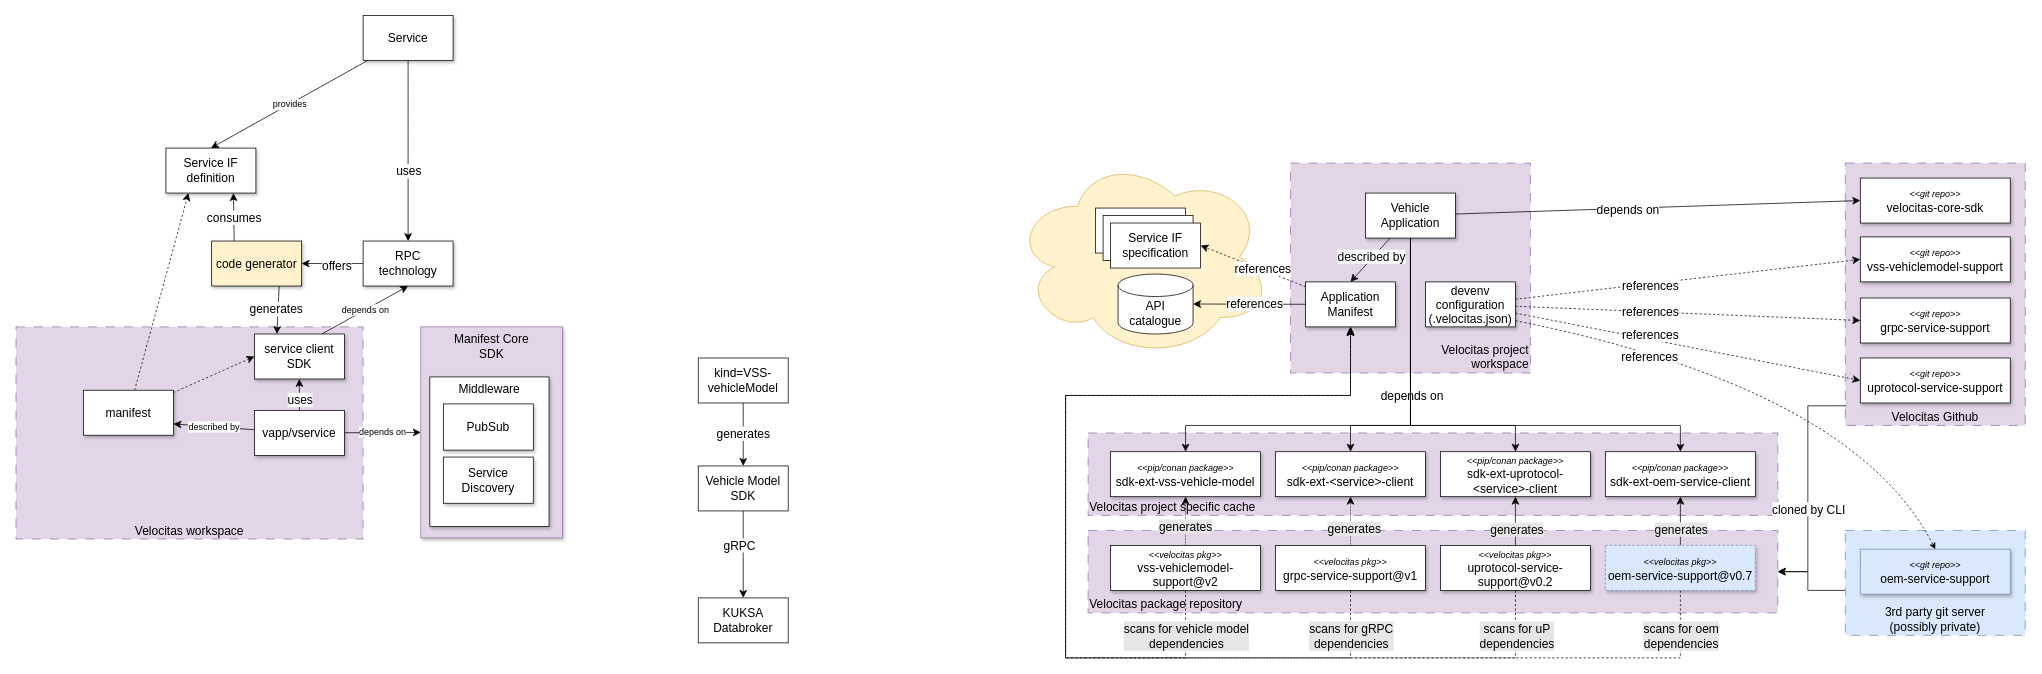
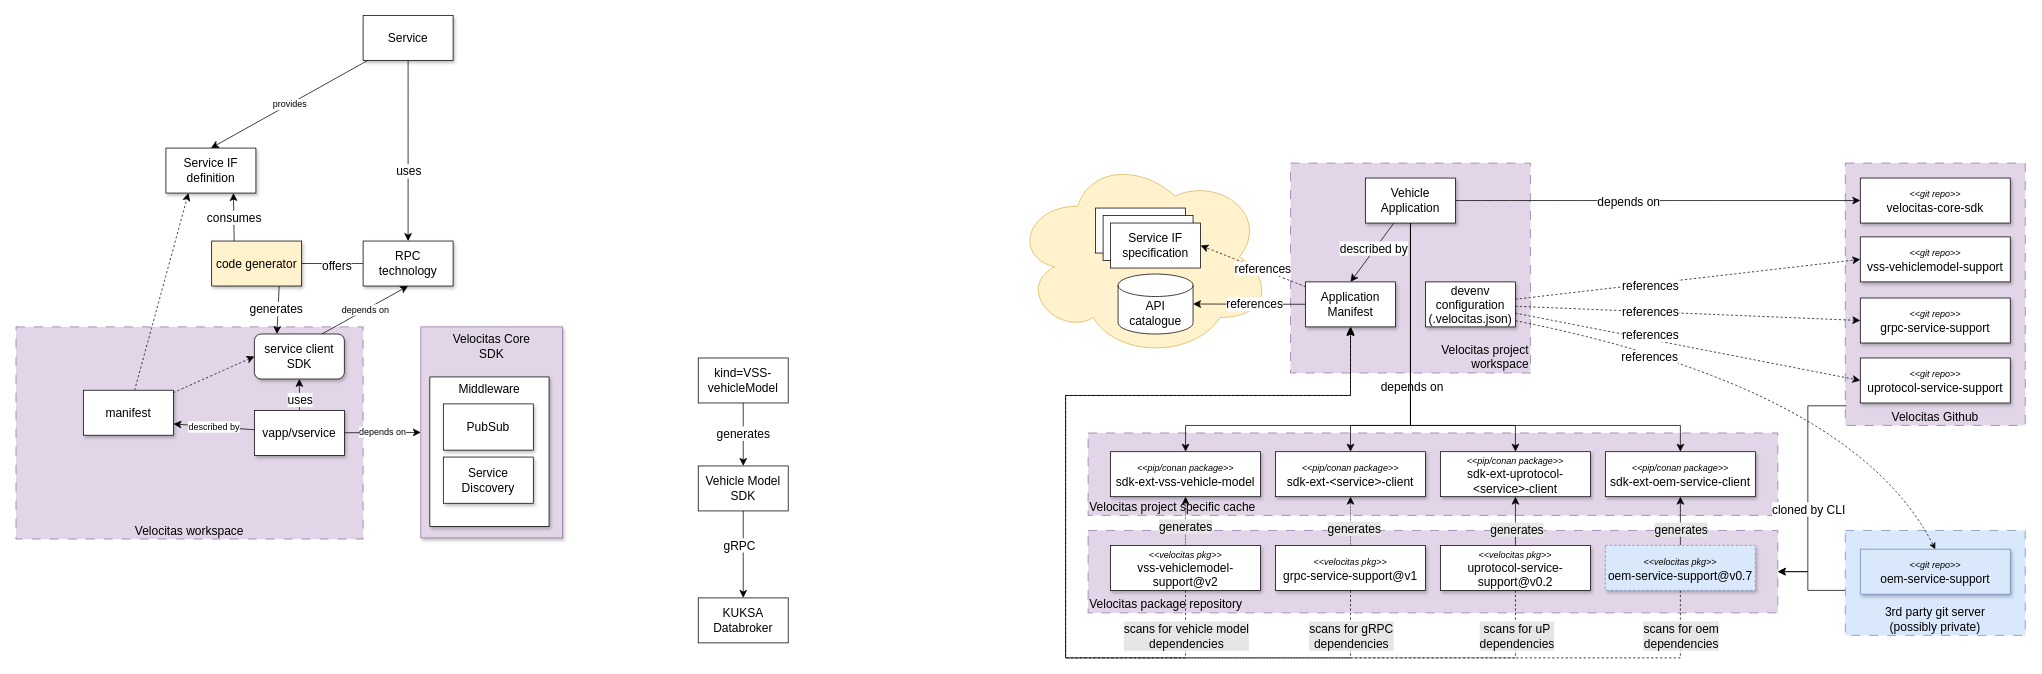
- <mxCell id="53" value="Vehicle Application" style="rounded=0;whiteSpace=wrap;html=1;fontSize=16;shadow=1;" vertex="1" parent="1"><mxGeometry x="1820" y="257" width="120" height="60" as="geometry" /></mxCell>
+ <mxCell id="53" value="Vehicle Application" style="rounded=0;whiteSpace=wrap;html=1;fontSize=16;shadow=1;" vertex="1" parent="1"><mxGeometry x="1820" y="237" width="120" height="60" as="geometry" /></mxCell>
- <mxCell id="18" style="edgeStyle=none;curved=1;rounded=0;orthogonalLoop=1;jettySize=auto;html=1;entryX=1;entryY=0.5;entryDx=0;entryDy=0;fontSize=12;startSize=8;endSize=8;" parent="1" source="20" target="25" edge="1"><mxGeometry relative="1" as="geometry" /></mxCell>
+ <mxCell id="18" style="edgeStyle=none;curved=1;rounded=0;orthogonalLoop=1;jettySize=auto;html=1;entryX=1;entryY=0.5;entryDx=0;entryDy=0;fontSize=12;startSize=8;endSize=8;endArrow=none;" parent="1" source="20" target="25" edge="1"><mxGeometry relative="1" as="geometry" /></mxCell>
- <mxCell id="40" value="Manifest Core&lt;br&gt;SDK" style="rounded=0;whiteSpace=wrap;html=1;fontSize=16;fillColor=#e1d5e7;strokeColor=#9673a6;shadow=1;verticalAlign=top;" parent="39" vertex="1"><mxGeometry width="189" height="281.5" as="geometry" /></mxCell>
+ <mxCell id="40" value="Velocitas Core&lt;br&gt;SDK" style="rounded=0;whiteSpace=wrap;html=1;fontSize=16;fillColor=#e1d5e7;strokeColor=#9673a6;shadow=1;verticalAlign=top;" parent="39" vertex="1"><mxGeometry width="189" height="281.5" as="geometry" /></mxCell>
- <mxCell id="27" value="service client SDK" style="rounded=0;whiteSpace=wrap;html=1;fontSize=16;shadow=1;" parent="1" vertex="1"><mxGeometry x="338" y="445" width="120" height="60" as="geometry" /></mxCell>
+ <mxCell id="27" value="service client SDK" style="whiteSpace=wrap;html=1;fontSize=16;shadow=1;rounded=1;" parent="1" vertex="1"><mxGeometry x="338" y="445" width="120" height="60" as="geometry" /></mxCell>
